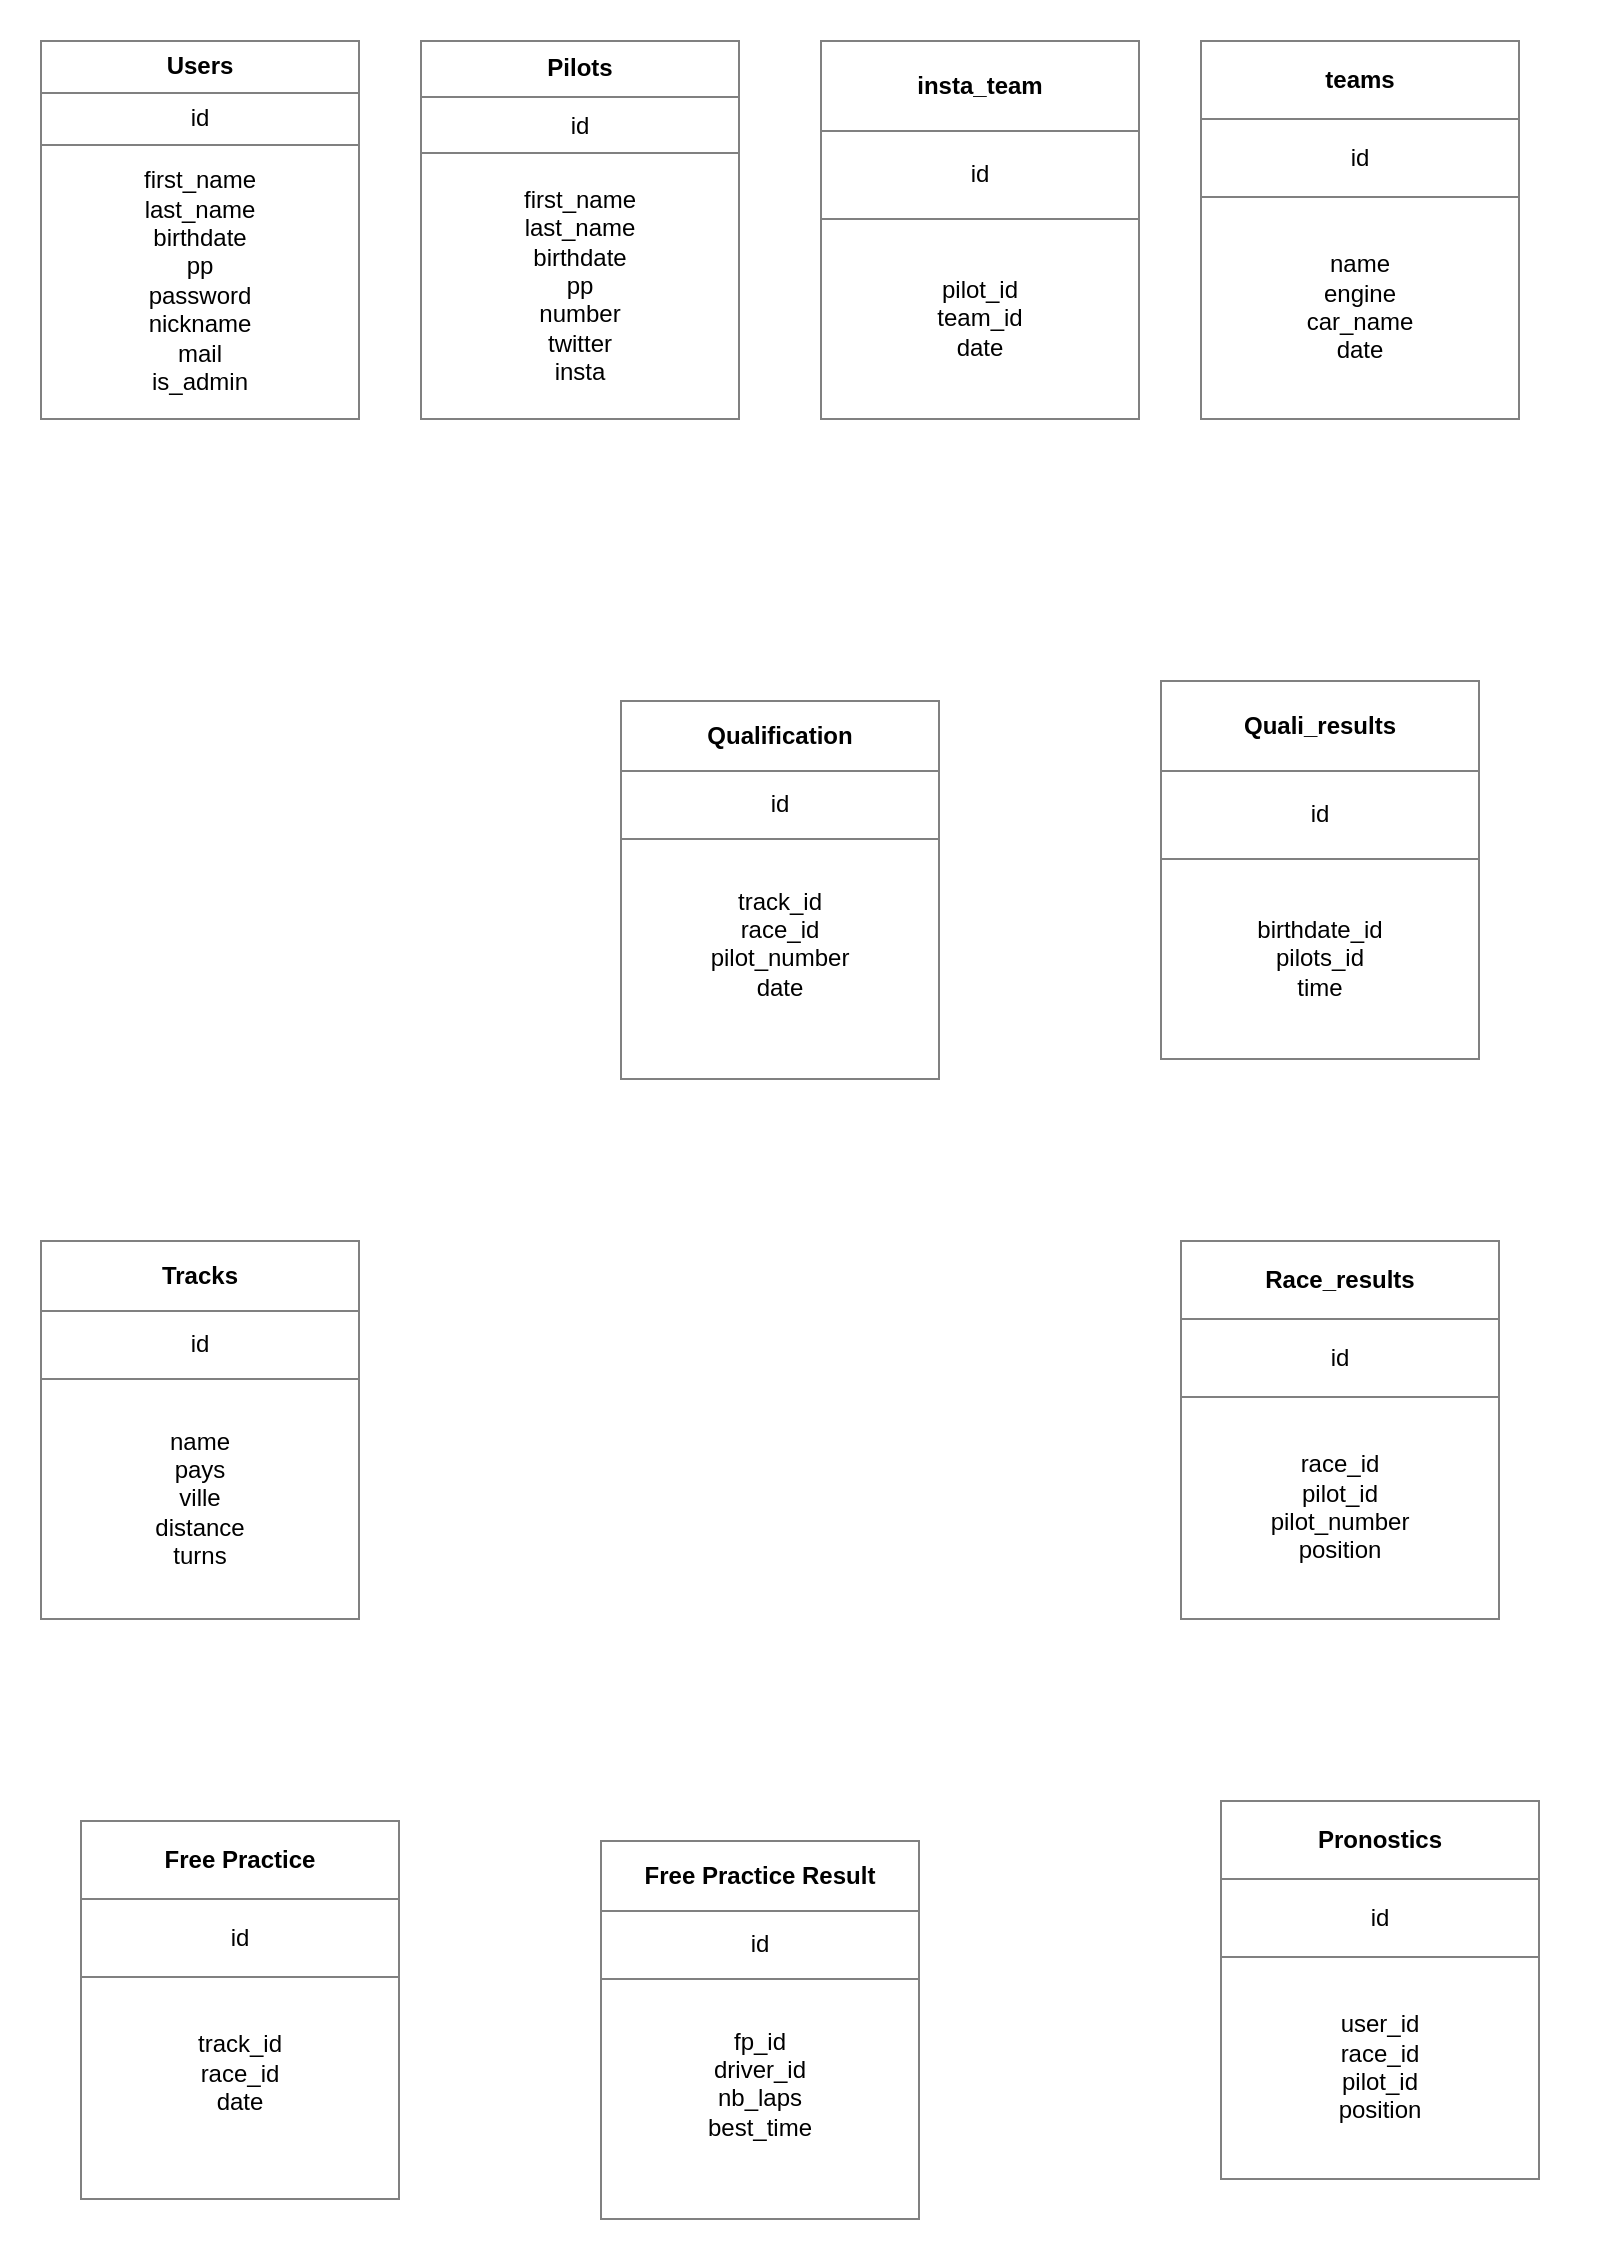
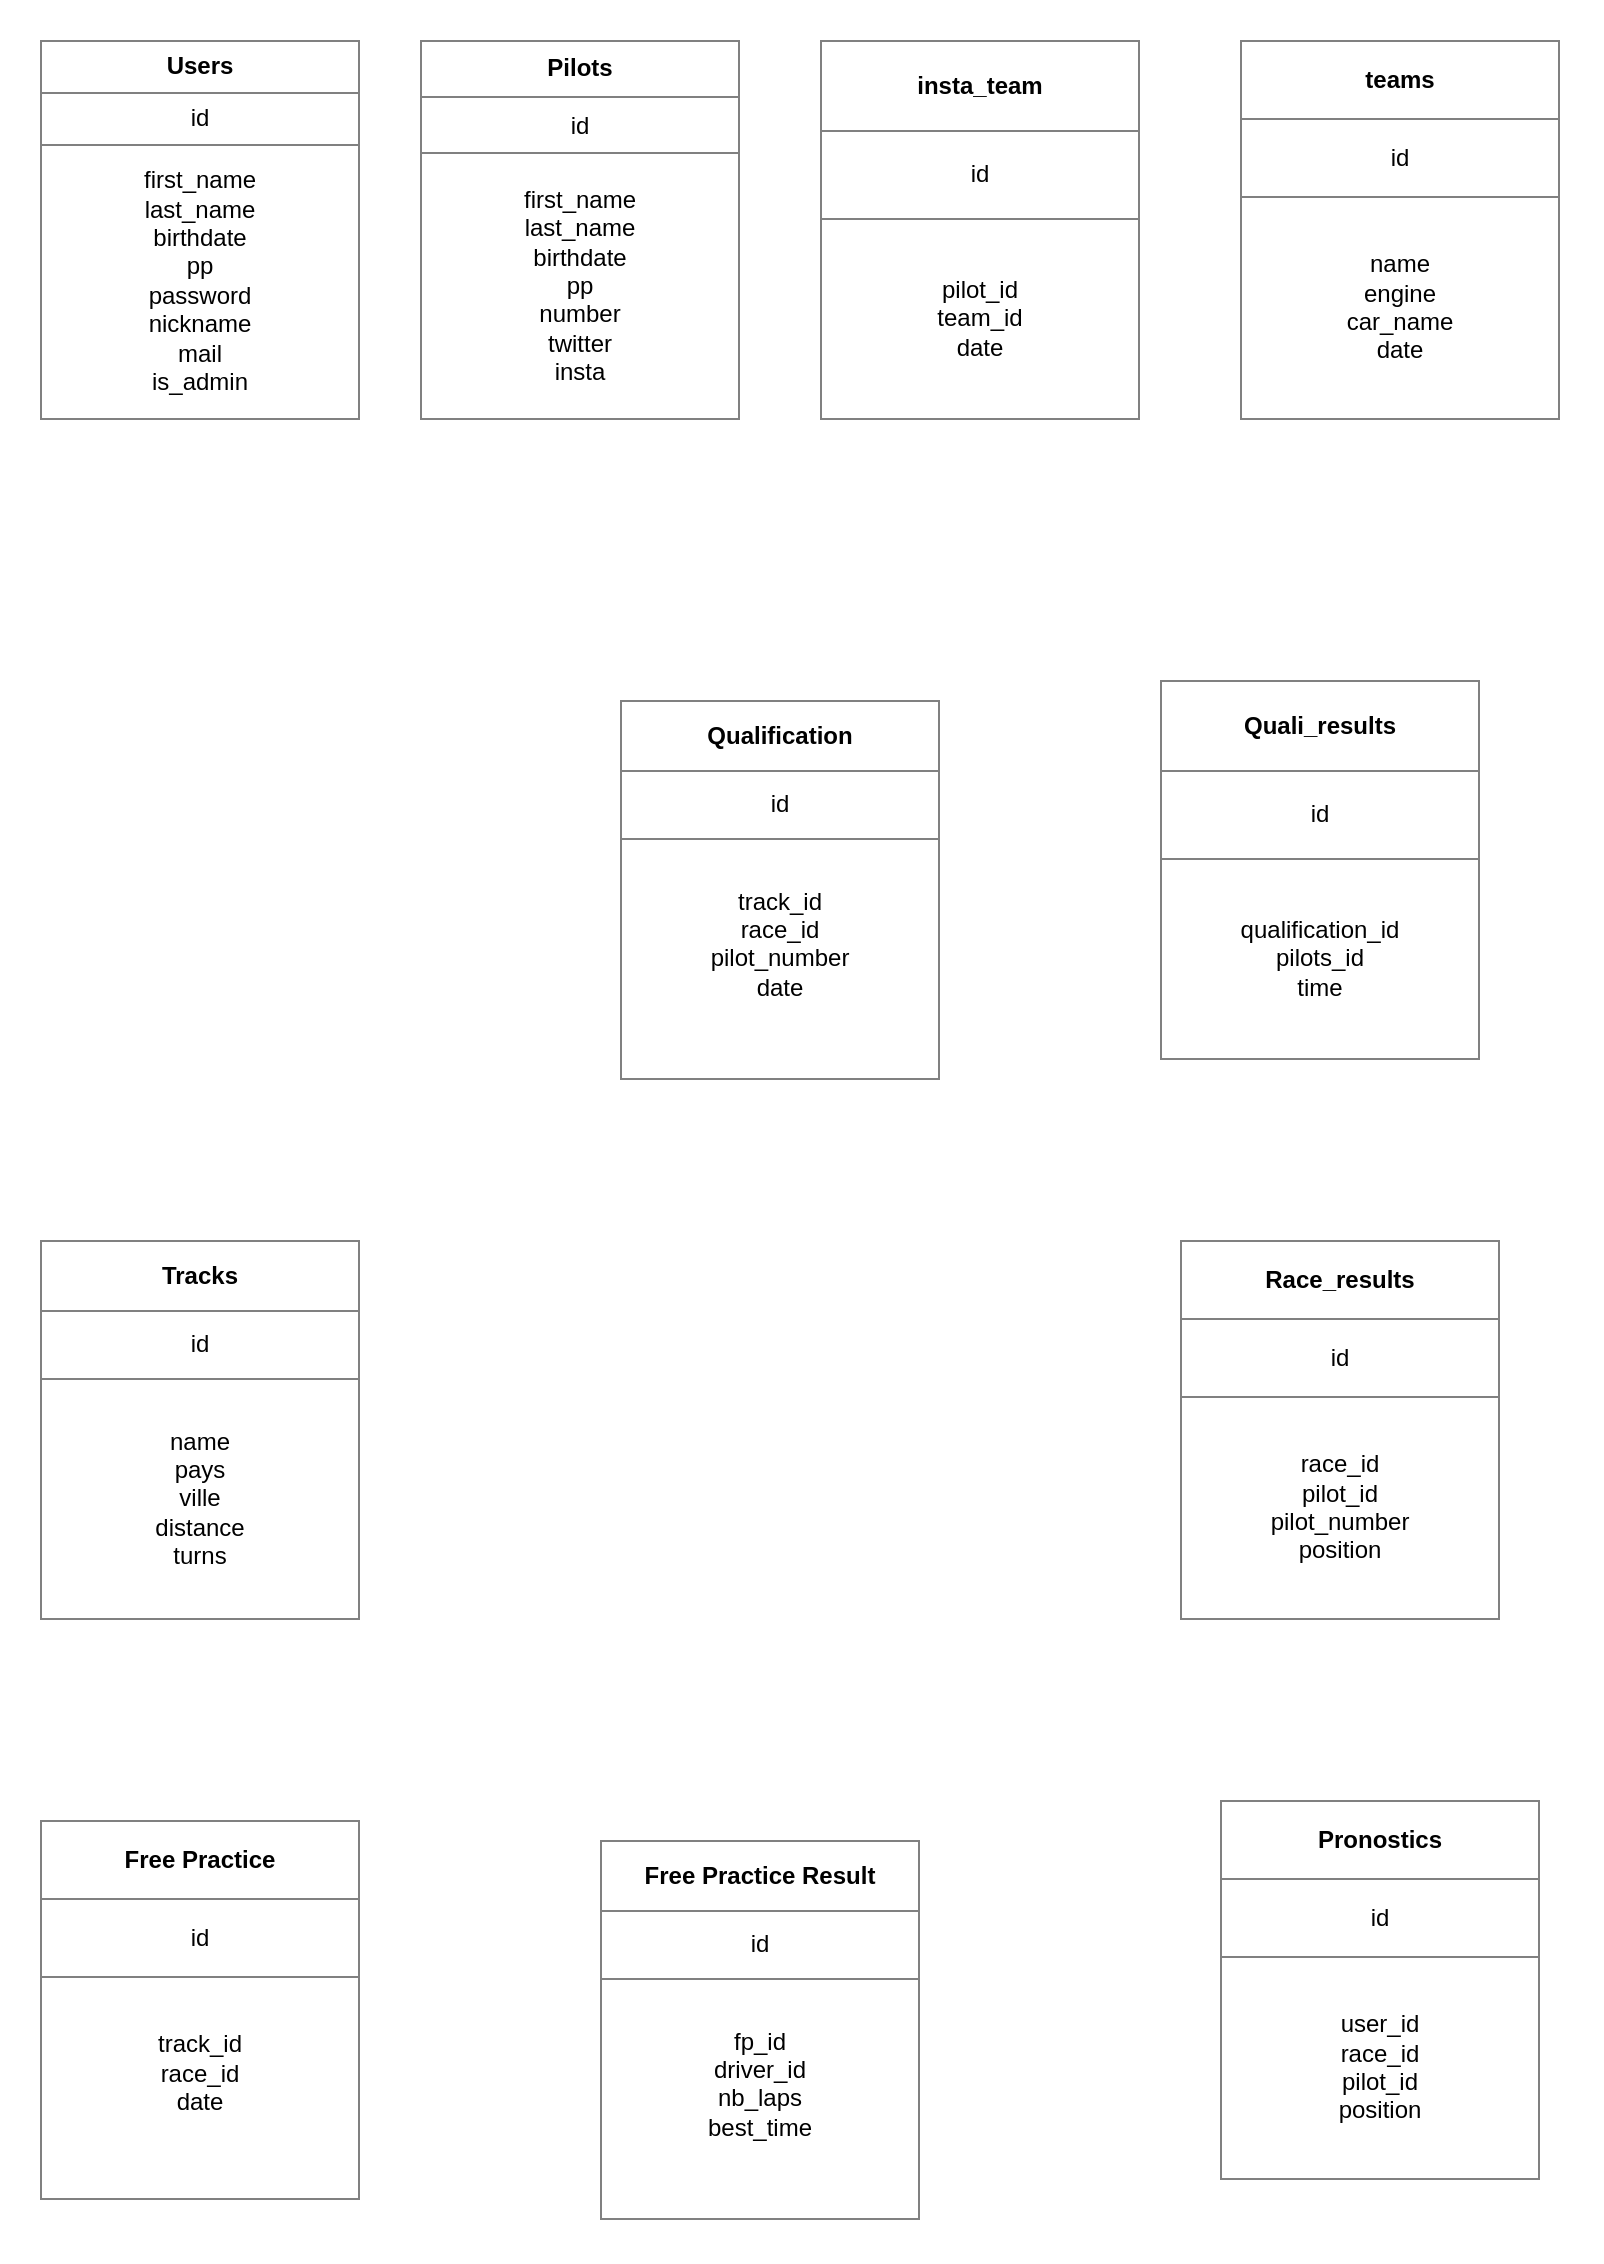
- <mxCell id="9" value="&lt;table border=&quot;1&quot; width=&quot;100%&quot; cellpadding=&quot;4&quot; style=&quot;width: 100% ; height: 100% ; border-collapse: collapse&quot;&gt;&lt;tbody&gt;&lt;tr&gt;&lt;th align=&quot;center&quot;&gt;teams&lt;/th&gt;&lt;/tr&gt;&lt;tr&gt;&lt;td align=&quot;center&quot;&gt;id&lt;/td&gt;&lt;/tr&gt;&lt;tr&gt;&lt;td align=&quot;center&quot;&gt;name&lt;br&gt;engine&lt;br&gt;car_name&lt;br&gt;date&lt;/td&gt;&lt;/tr&gt;&lt;/tbody&gt;&lt;/table&gt;" style="text;html=1;strokeColor=none;fillColor=none;overflow=fill;" vertex="1" parent="1"><mxGeometry x="600" y="20" width="160" height="190" as="geometry" /></mxCell>
+ <mxCell id="9" value="&lt;table border=&quot;1&quot; width=&quot;100%&quot; cellpadding=&quot;4&quot; style=&quot;width: 100% ; height: 100% ; border-collapse: collapse&quot;&gt;&lt;tbody&gt;&lt;tr&gt;&lt;th align=&quot;center&quot;&gt;teams&lt;/th&gt;&lt;/tr&gt;&lt;tr&gt;&lt;td align=&quot;center&quot;&gt;id&lt;/td&gt;&lt;/tr&gt;&lt;tr&gt;&lt;td align=&quot;center&quot;&gt;name&lt;br&gt;engine&lt;br&gt;car_name&lt;br&gt;date&lt;/td&gt;&lt;/tr&gt;&lt;/tbody&gt;&lt;/table&gt;" style="text;html=1;strokeColor=none;fillColor=none;overflow=fill;" vertex="1" parent="1"><mxGeometry x="620" y="20" width="160" height="190" as="geometry" /></mxCell>
- <mxCell id="7" value="&lt;table border=&quot;1&quot; width=&quot;100%&quot; cellpadding=&quot;4&quot; style=&quot;width: 100% ; height: 100% ; border-collapse: collapse&quot;&gt;&lt;tbody&gt;&lt;tr&gt;&lt;th align=&quot;center&quot;&gt;Quali_results&lt;/th&gt;&lt;/tr&gt;&lt;tr&gt;&lt;td align=&quot;center&quot;&gt;id&lt;/td&gt;&lt;/tr&gt;&lt;tr&gt;&lt;td align=&quot;center&quot;&gt;birthdate_id&lt;br&gt;pilots_id&lt;br&gt;time&lt;/td&gt;&lt;/tr&gt;&lt;/tbody&gt;&lt;/table&gt;" style="text;html=1;strokeColor=none;fillColor=none;overflow=fill;" vertex="1" parent="1"><mxGeometry x="580" y="340" width="160" height="190" as="geometry" /></mxCell>
+ <mxCell id="7" value="&lt;table border=&quot;1&quot; width=&quot;100%&quot; cellpadding=&quot;4&quot; style=&quot;width: 100% ; height: 100% ; border-collapse: collapse&quot;&gt;&lt;tbody&gt;&lt;tr&gt;&lt;th align=&quot;center&quot;&gt;Quali_results&lt;/th&gt;&lt;/tr&gt;&lt;tr&gt;&lt;td align=&quot;center&quot;&gt;id&lt;/td&gt;&lt;/tr&gt;&lt;tr&gt;&lt;td align=&quot;center&quot;&gt;qualification_id&lt;br&gt;pilots_id&lt;br&gt;time&lt;/td&gt;&lt;/tr&gt;&lt;/tbody&gt;&lt;/table&gt;" style="text;html=1;strokeColor=none;fillColor=none;overflow=fill;" vertex="1" parent="1"><mxGeometry x="580" y="340" width="160" height="190" as="geometry" /></mxCell>
- <mxCell id="11" value="&lt;table border=&quot;1&quot; width=&quot;100%&quot; cellpadding=&quot;4&quot; style=&quot;width: 100% ; height: 100% ; border-collapse: collapse&quot;&gt;&lt;tbody&gt;&lt;tr&gt;&lt;th align=&quot;center&quot;&gt;Free Practice&lt;/th&gt;&lt;/tr&gt;&lt;tr&gt;&lt;td align=&quot;center&quot;&gt;id&lt;/td&gt;&lt;/tr&gt;&lt;tr&gt;&lt;td align=&quot;center&quot;&gt;track_id&lt;br&gt;race_id&lt;br&gt;date&lt;br&gt;&lt;br&gt;&lt;/td&gt;&lt;/tr&gt;&lt;/tbody&gt;&lt;/table&gt;" style="text;html=1;strokeColor=none;fillColor=none;overflow=fill;" vertex="1" parent="1"><mxGeometry x="40" y="910" width="160" height="190" as="geometry" /></mxCell>
+ <mxCell id="11" value="&lt;table border=&quot;1&quot; width=&quot;100%&quot; cellpadding=&quot;4&quot; style=&quot;width: 100% ; height: 100% ; border-collapse: collapse&quot;&gt;&lt;tbody&gt;&lt;tr&gt;&lt;th align=&quot;center&quot;&gt;Free Practice&lt;/th&gt;&lt;/tr&gt;&lt;tr&gt;&lt;td align=&quot;center&quot;&gt;id&lt;/td&gt;&lt;/tr&gt;&lt;tr&gt;&lt;td align=&quot;center&quot;&gt;track_id&lt;br&gt;race_id&lt;br&gt;date&lt;br&gt;&lt;br&gt;&lt;/td&gt;&lt;/tr&gt;&lt;/tbody&gt;&lt;/table&gt;" style="text;html=1;strokeColor=none;fillColor=none;overflow=fill;" vertex="1" parent="1"><mxGeometry x="20" y="910" width="160" height="190" as="geometry" /></mxCell>
